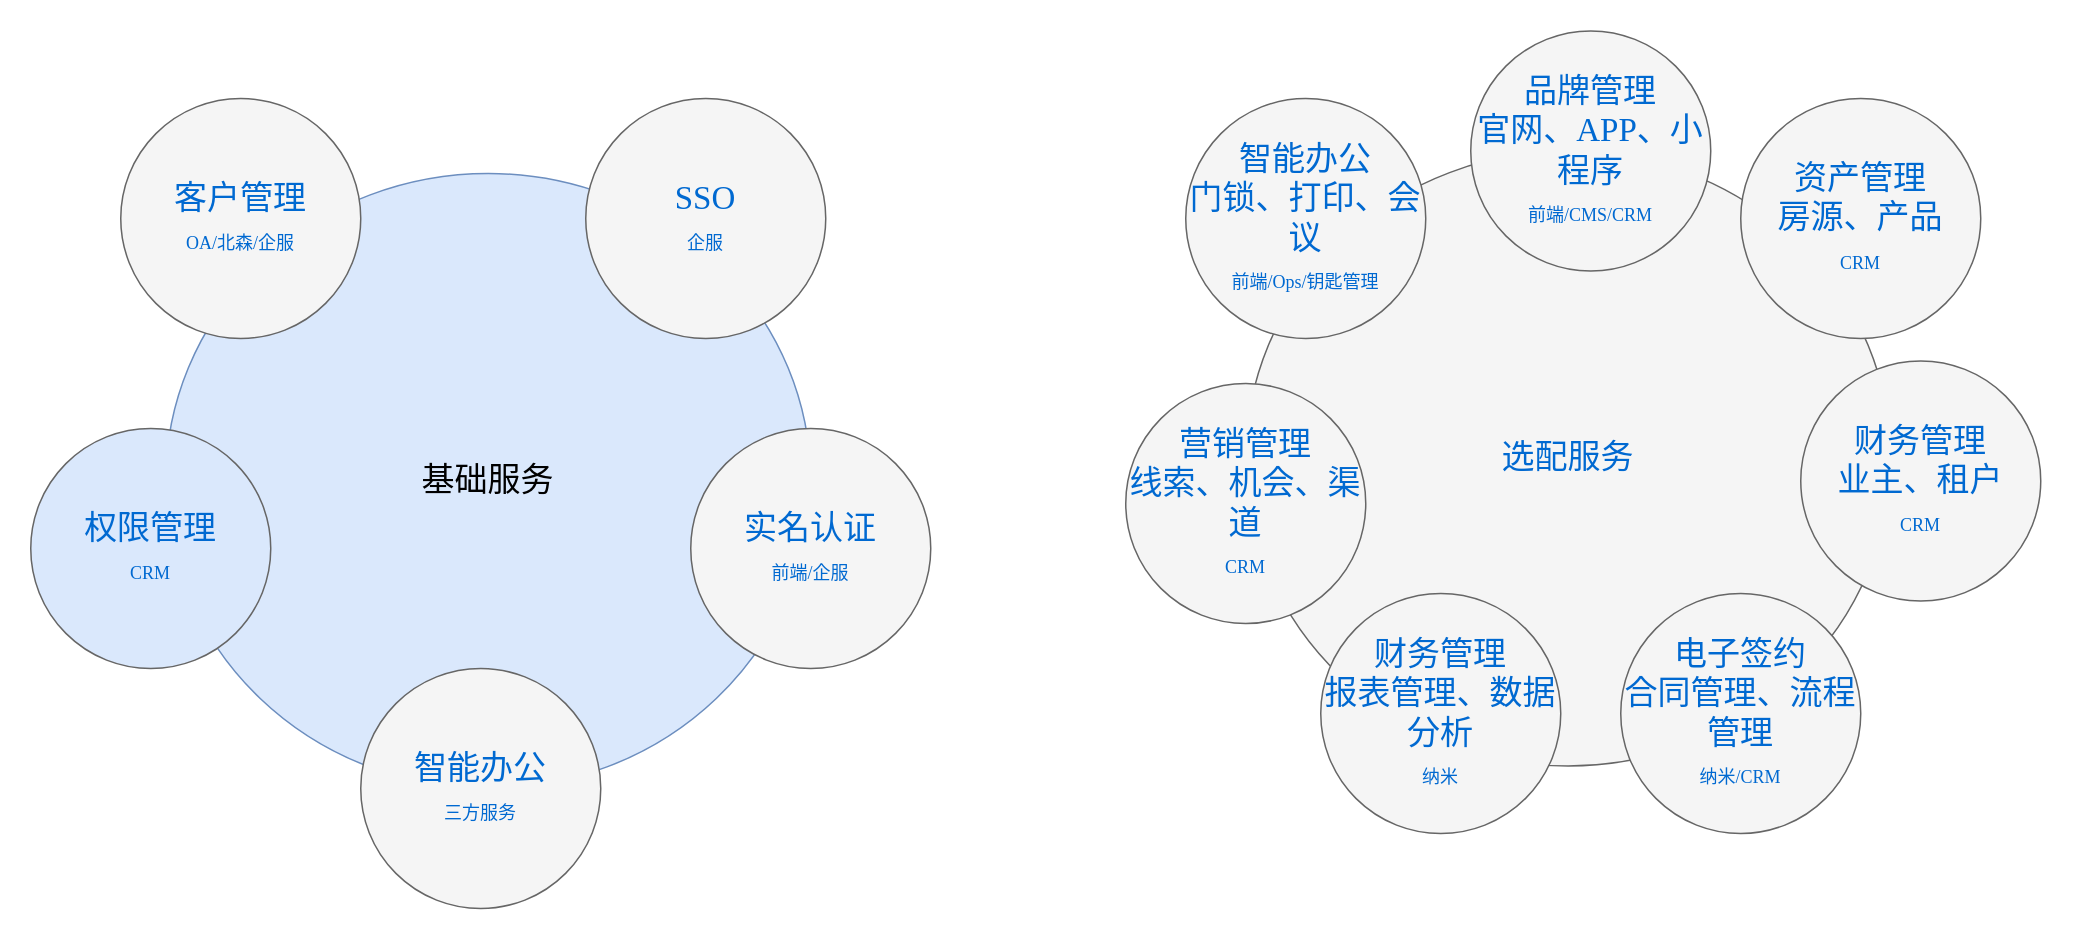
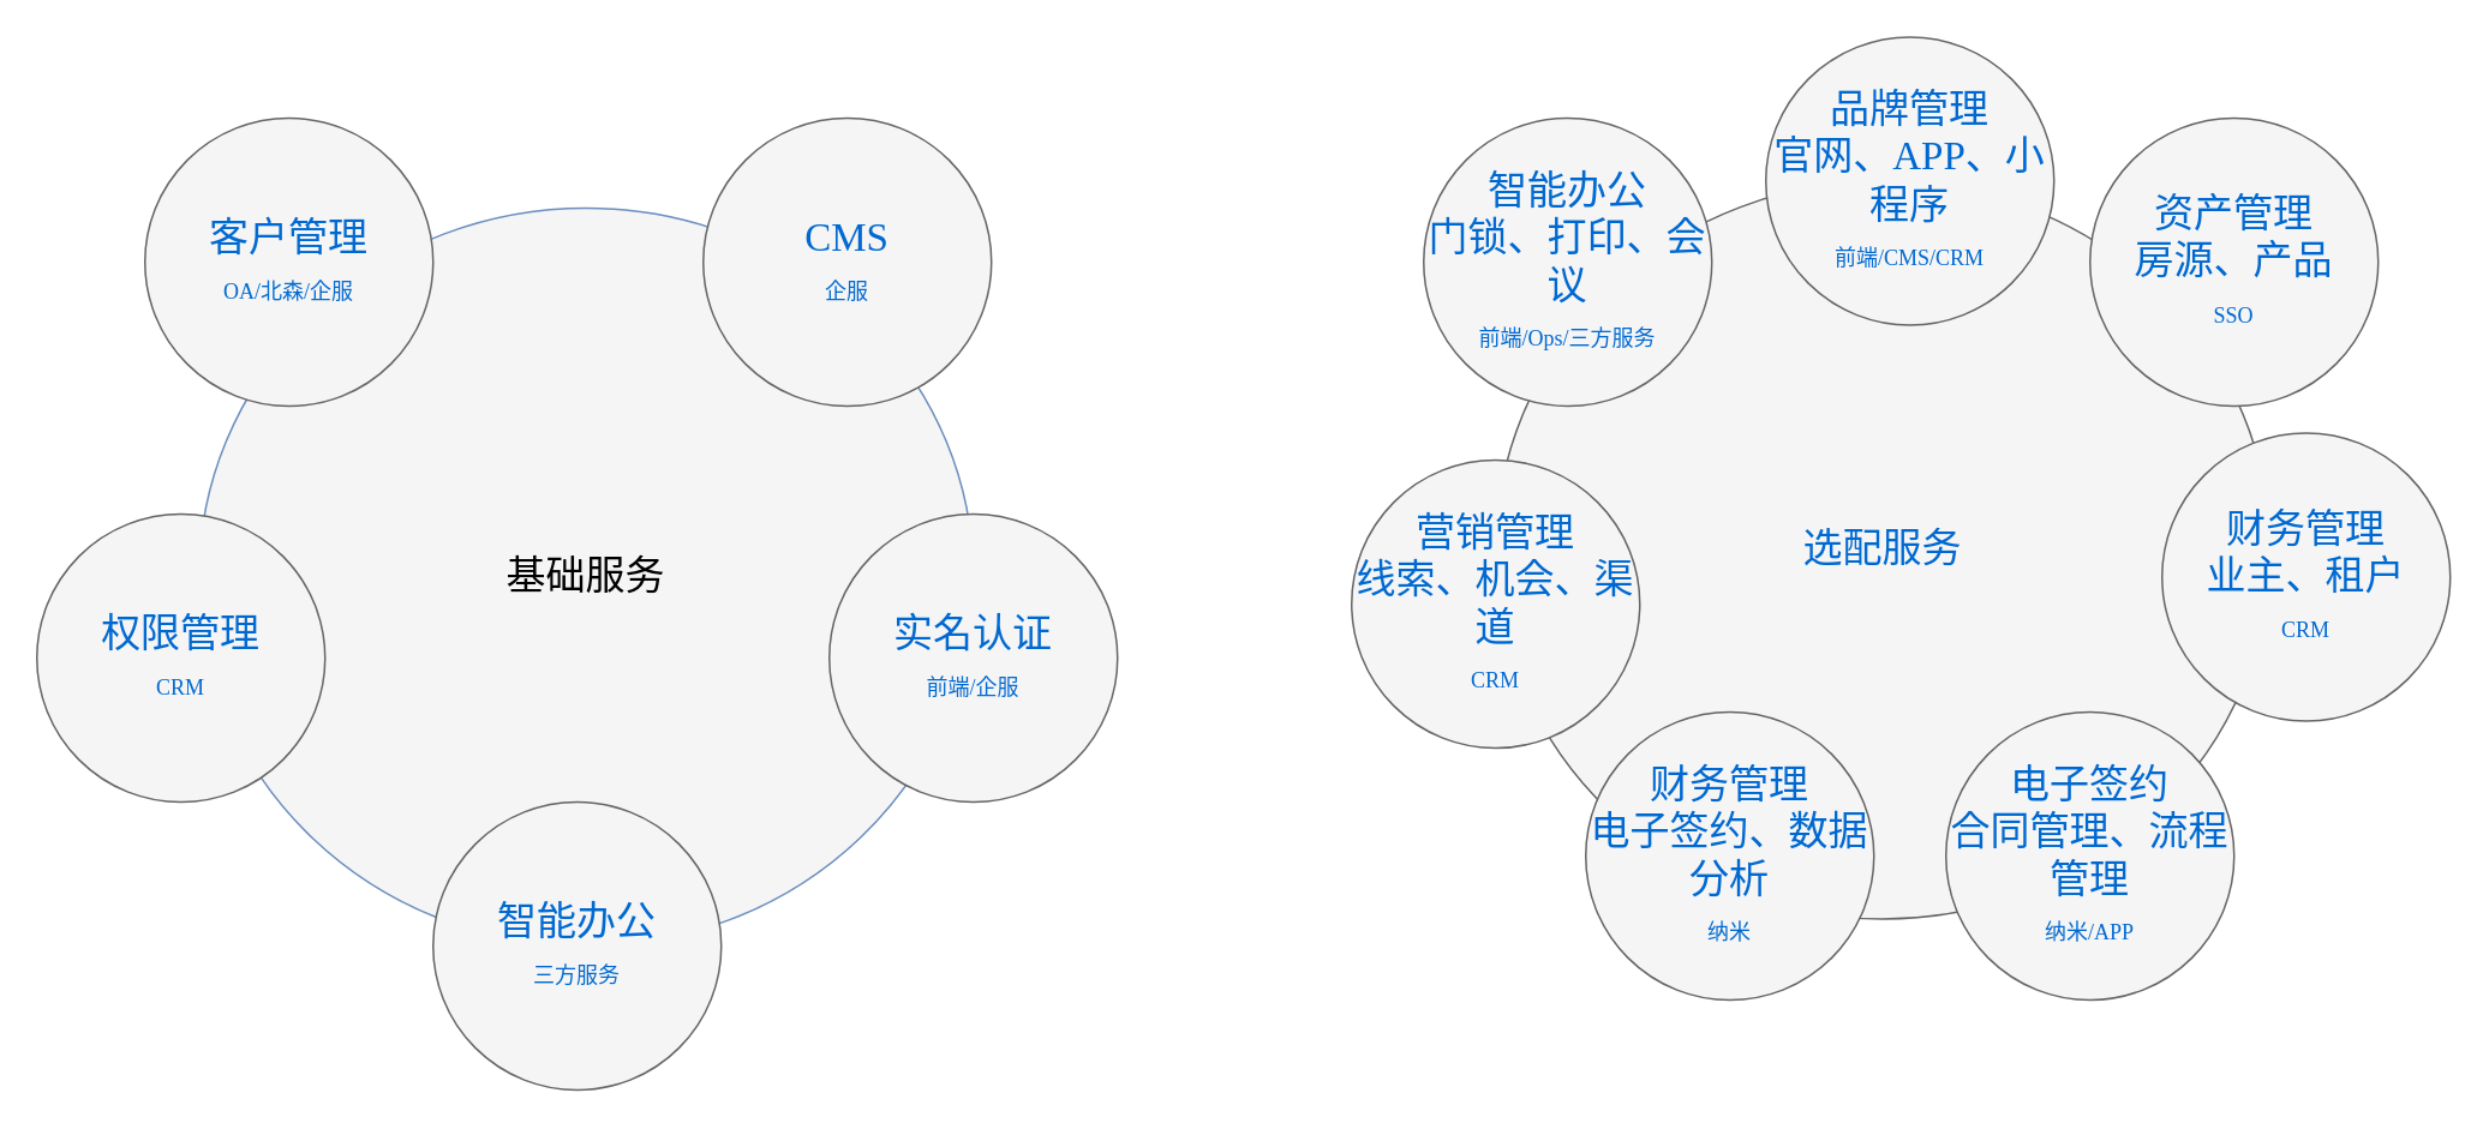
- <mxCell id="6" value="SSO&lt;br&gt;&lt;font style=&quot;font-size: 12px&quot;&gt;企服&lt;/font&gt;" style="ellipse;whiteSpace=wrap;html=1;rounded=0;shadow=0;dashed=0;comic=0;fontFamily=Verdana;fontSize=22;fontColor=#0069D1;fillColor=#f5f5f5;strokeColor=#666666;" parent="1" vertex="1"><mxGeometry x="390" y="65" width="160" height="160" as="geometry" /></mxCell>
+ <mxCell id="6" value="CMS&lt;br&gt;&lt;font style=&quot;font-size: 12px&quot;&gt;企服&lt;/font&gt;" style="ellipse;whiteSpace=wrap;html=1;rounded=0;shadow=0;dashed=0;comic=0;fontFamily=Verdana;fontSize=22;fontColor=#0069D1;fillColor=#f5f5f5;strokeColor=#666666;" parent="1" vertex="1"><mxGeometry x="390" y="65" width="160" height="160" as="geometry" /></mxCell>
- <mxCell id="9" value="智能办公&lt;br&gt;门锁、打印、会议&lt;br&gt;&lt;span style=&quot;font-size: 12px&quot;&gt;前端/Ops/钥匙管理&lt;/span&gt;" style="ellipse;whiteSpace=wrap;html=1;rounded=0;shadow=0;dashed=0;comic=0;fontFamily=Verdana;fontSize=22;fontColor=#0069D1;fillColor=#f5f5f5;strokeColor=#666666;" vertex="1" parent="1"><mxGeometry x="790" y="65" width="160" height="160" as="geometry" /></mxCell>
+ <mxCell id="9" value="智能办公&lt;br&gt;门锁、打印、会议&lt;br&gt;&lt;span style=&quot;font-size: 12px&quot;&gt;前端/Ops/三方服务&lt;/span&gt;" style="ellipse;whiteSpace=wrap;html=1;rounded=0;shadow=0;dashed=0;comic=0;fontFamily=Verdana;fontSize=22;fontColor=#0069D1;fillColor=#f5f5f5;strokeColor=#666666;" vertex="1" parent="1"><mxGeometry x="790" y="65" width="160" height="160" as="geometry" /></mxCell>
- <mxCell id="11" value="资产管理&lt;br&gt;房源、产品&lt;br&gt;&lt;span style=&quot;font-size: 12px&quot;&gt;CRM&lt;/span&gt;" style="ellipse;whiteSpace=wrap;html=1;rounded=0;shadow=0;dashed=0;comic=0;fontFamily=Verdana;fontSize=22;fontColor=#0069D1;fillColor=#f5f5f5;strokeColor=#666666;" vertex="1" parent="1"><mxGeometry x="1160" y="65" width="160" height="160" as="geometry" /></mxCell>
+ <mxCell id="11" value="资产管理&lt;br&gt;房源、产品&lt;br&gt;&lt;span style=&quot;font-size: 12px&quot;&gt;SSO&lt;/span&gt;" style="ellipse;whiteSpace=wrap;html=1;rounded=0;shadow=0;dashed=0;comic=0;fontFamily=Verdana;fontSize=22;fontColor=#0069D1;fillColor=#f5f5f5;strokeColor=#666666;" vertex="1" parent="1"><mxGeometry x="1160" y="65" width="160" height="160" as="geometry" /></mxCell>
- <mxCell id="2" value="基础服务" style="ellipse;whiteSpace=wrap;html=1;rounded=0;shadow=0;dashed=0;comic=0;fontFamily=Verdana;fontSize=22;fillColor=#dae8fc;strokeColor=#6c8ebf;" parent="1" vertex="1"><mxGeometry x="110" y="115" width="430" height="410" as="geometry" /></mxCell>
+ <mxCell id="2" value="基础服务" style="ellipse;whiteSpace=wrap;html=1;rounded=0;shadow=0;dashed=0;comic=0;fontFamily=Verdana;fontSize=22;fillColor=#f5f5f5;strokeColor=#6c8ebf;" parent="1" vertex="1"><mxGeometry x="110" y="115" width="430" height="410" as="geometry" /></mxCell>
- <mxCell id="4" value="权限管理&lt;br&gt;&lt;font style=&quot;font-size: 12px&quot;&gt;CRM&lt;/font&gt;" style="ellipse;whiteSpace=wrap;html=1;rounded=0;shadow=0;dashed=0;comic=0;fontFamily=Verdana;fontSize=22;fontColor=#0069D1;fillColor=#dae8fc;strokeColor=#666666;" parent="1" vertex="1"><mxGeometry x="20" y="285" width="160" height="160" as="geometry" /></mxCell>
+ <mxCell id="4" value="权限管理&lt;br&gt;&lt;font style=&quot;font-size: 12px&quot;&gt;CRM&lt;/font&gt;" style="ellipse;whiteSpace=wrap;html=1;rounded=0;shadow=0;dashed=0;comic=0;fontFamily=Verdana;fontSize=22;fontColor=#0069D1;fillColor=#f5f5f5;strokeColor=#666666;" parent="1" vertex="1"><mxGeometry x="20" y="285" width="160" height="160" as="geometry" /></mxCell>
- <mxCell id="15" value="财务管理&lt;br&gt;报表管理、数据分析&lt;br&gt;&lt;span style=&quot;font-size: 12px&quot;&gt;纳米&lt;/span&gt;" style="ellipse;whiteSpace=wrap;html=1;rounded=0;shadow=0;dashed=0;comic=0;fontFamily=Verdana;fontSize=22;fontColor=#0069D1;fillColor=#f5f5f5;strokeColor=#666666;" vertex="1" parent="1"><mxGeometry x="880" y="395" width="160" height="160" as="geometry" /></mxCell>
+ <mxCell id="15" value="财务管理&lt;br&gt;电子签约、数据分析&lt;br&gt;&lt;span style=&quot;font-size: 12px&quot;&gt;纳米&lt;/span&gt;" style="ellipse;whiteSpace=wrap;html=1;rounded=0;shadow=0;dashed=0;comic=0;fontFamily=Verdana;fontSize=22;fontColor=#0069D1;fillColor=#f5f5f5;strokeColor=#666666;" vertex="1" parent="1"><mxGeometry x="880" y="395" width="160" height="160" as="geometry" /></mxCell>
- <mxCell id="13" value="电子签约&lt;br&gt;合同管理、流程管理&lt;br&gt;&lt;span style=&quot;font-size: 12px&quot;&gt;纳米/CRM&lt;/span&gt;" style="ellipse;whiteSpace=wrap;html=1;rounded=0;shadow=0;dashed=0;comic=0;fontFamily=Verdana;fontSize=22;fontColor=#0069D1;fillColor=#f5f5f5;strokeColor=#666666;" vertex="1" parent="1"><mxGeometry x="1080" y="395" width="160" height="160" as="geometry" /></mxCell>
+ <mxCell id="13" value="电子签约&lt;br&gt;合同管理、流程管理&lt;br&gt;&lt;span style=&quot;font-size: 12px&quot;&gt;纳米/APP&lt;/span&gt;" style="ellipse;whiteSpace=wrap;html=1;rounded=0;shadow=0;dashed=0;comic=0;fontFamily=Verdana;fontSize=22;fontColor=#0069D1;fillColor=#f5f5f5;strokeColor=#666666;" vertex="1" parent="1"><mxGeometry x="1080" y="395" width="160" height="160" as="geometry" /></mxCell>
